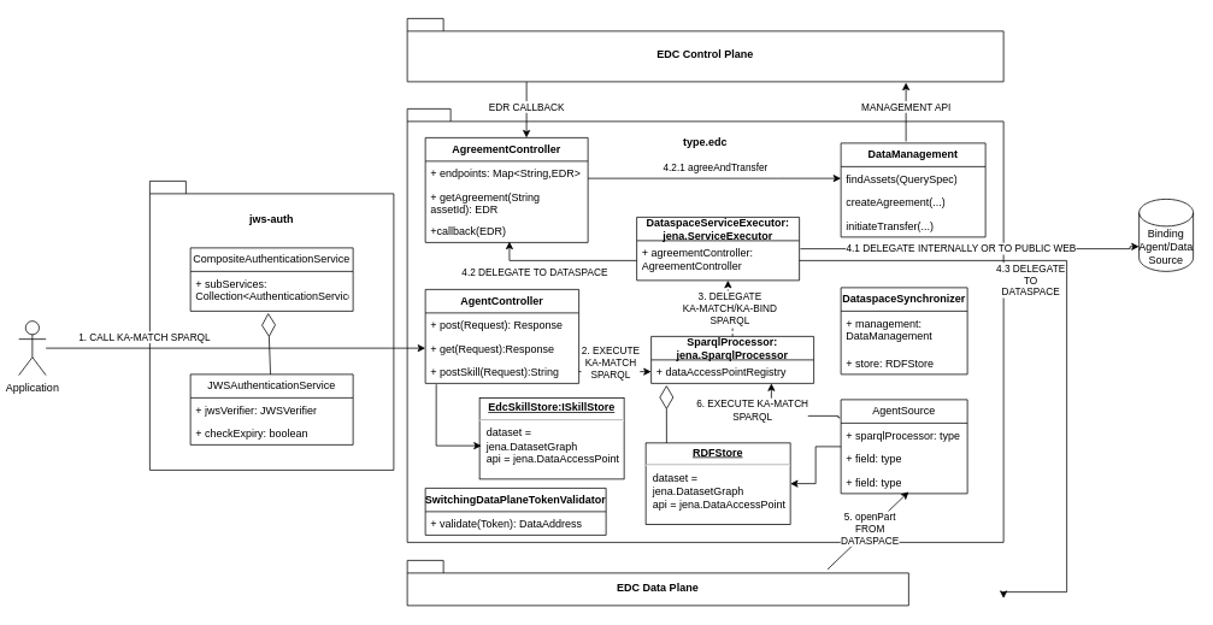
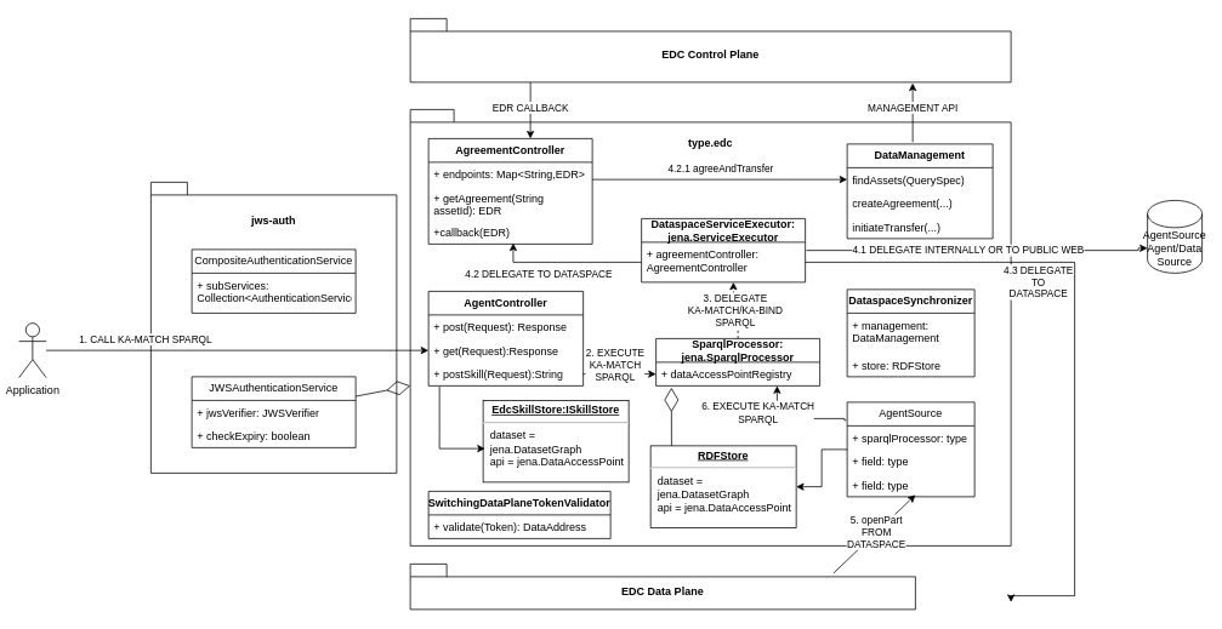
- <mxCell id="53" value="Binding Agent/Data Source" style="shape=cylinder3;whiteSpace=wrap;html=1;boundedLbl=1;backgroundOutline=1;size=15;" vertex="1" parent="1"><mxGeometry x="1260" y="220" width="60" height="80" as="geometry" /></mxCell>
+ <mxCell id="53" value="AgentSource Agent/Data Source" style="shape=cylinder3;whiteSpace=wrap;html=1;boundedLbl=1;backgroundOutline=1;size=15;" vertex="1" parent="1"><mxGeometry x="1260" y="220" width="60" height="80" as="geometry" /></mxCell>
- <mxCell id="30" value="" style="endArrow=diamondThin;endFill=0;endSize=24;html=1;rounded=0;entryX=0.478;entryY=1.045;entryDx=0;entryDy=0;entryPerimeter=0;" edge="1" parent="1" source="27" target="26"><mxGeometry width="160" relative="1" as="geometry"><mxPoint x="740" y="510" as="sourcePoint" /><mxPoint x="900" y="510" as="targetPoint" /></mxGeometry></mxCell>
+ <mxCell id="30" value="" style="endArrow=diamondThin;endFill=0;endSize=24;html=1;rounded=0;" edge="1" parent="1" source="27" target="2"><mxGeometry width="160" relative="1" as="geometry"><mxPoint x="740" y="510" as="sourcePoint" /><mxPoint x="900" y="510" as="targetPoint" /></mxGeometry></mxCell>
